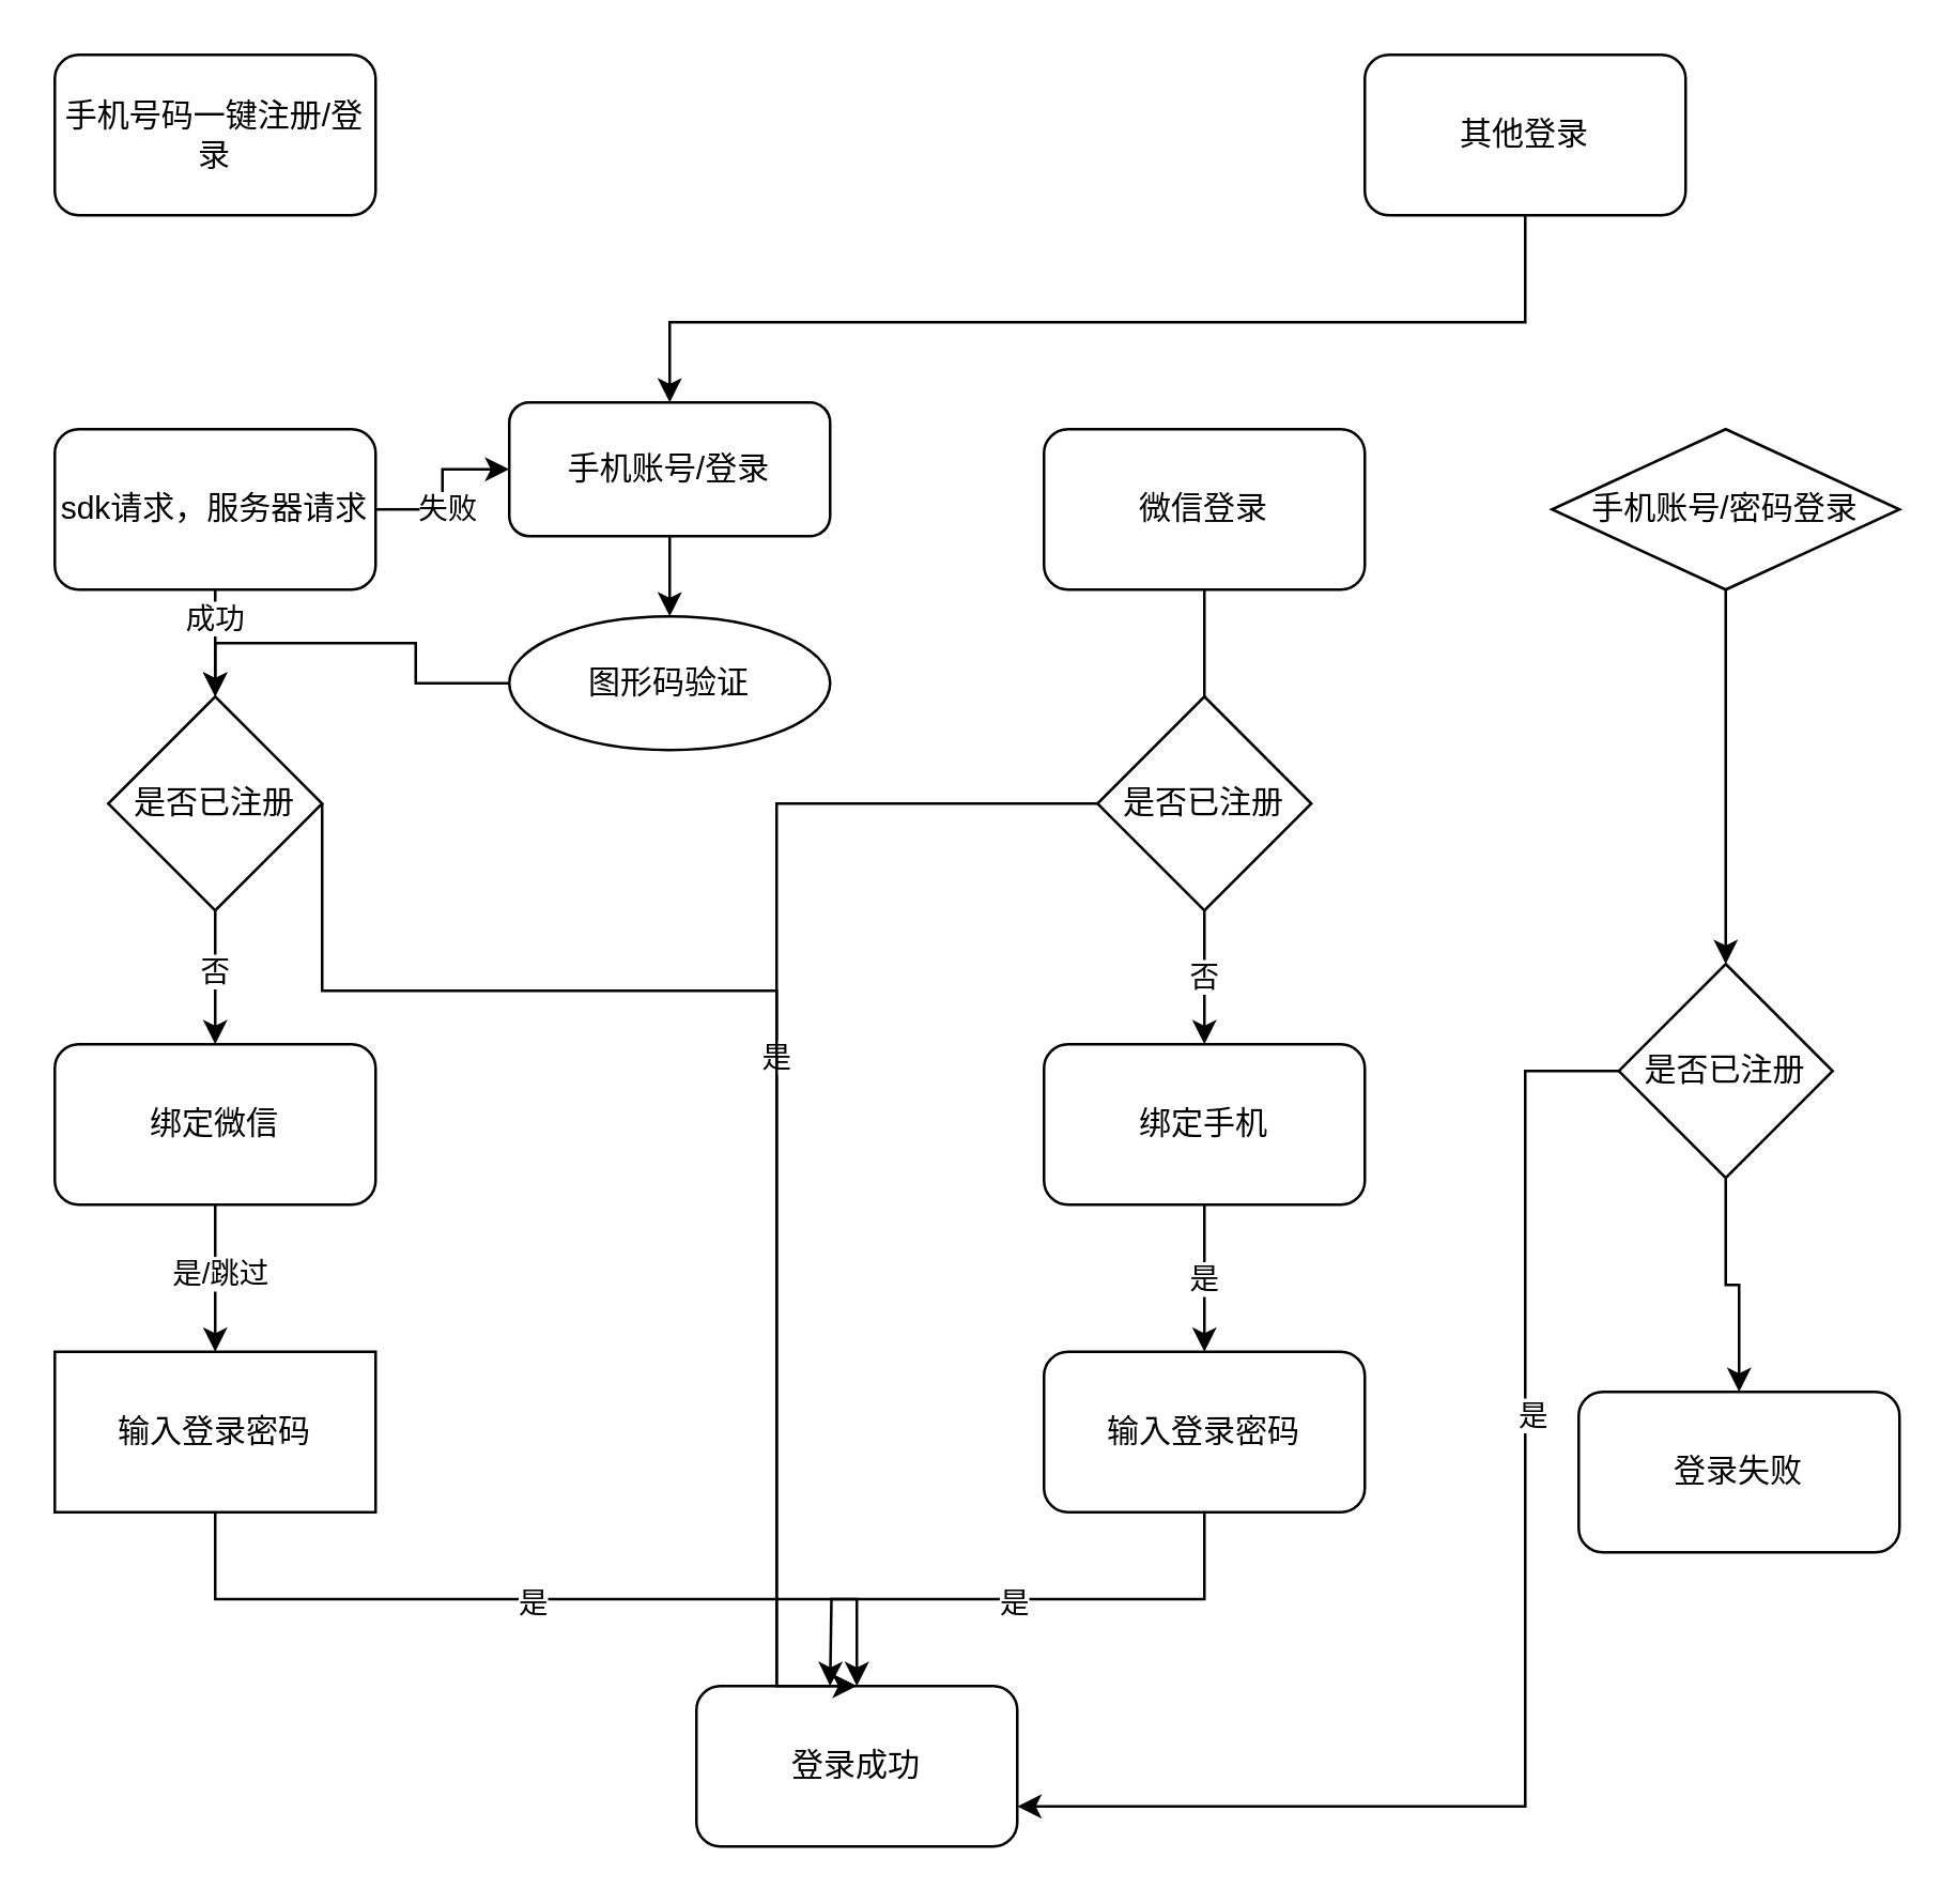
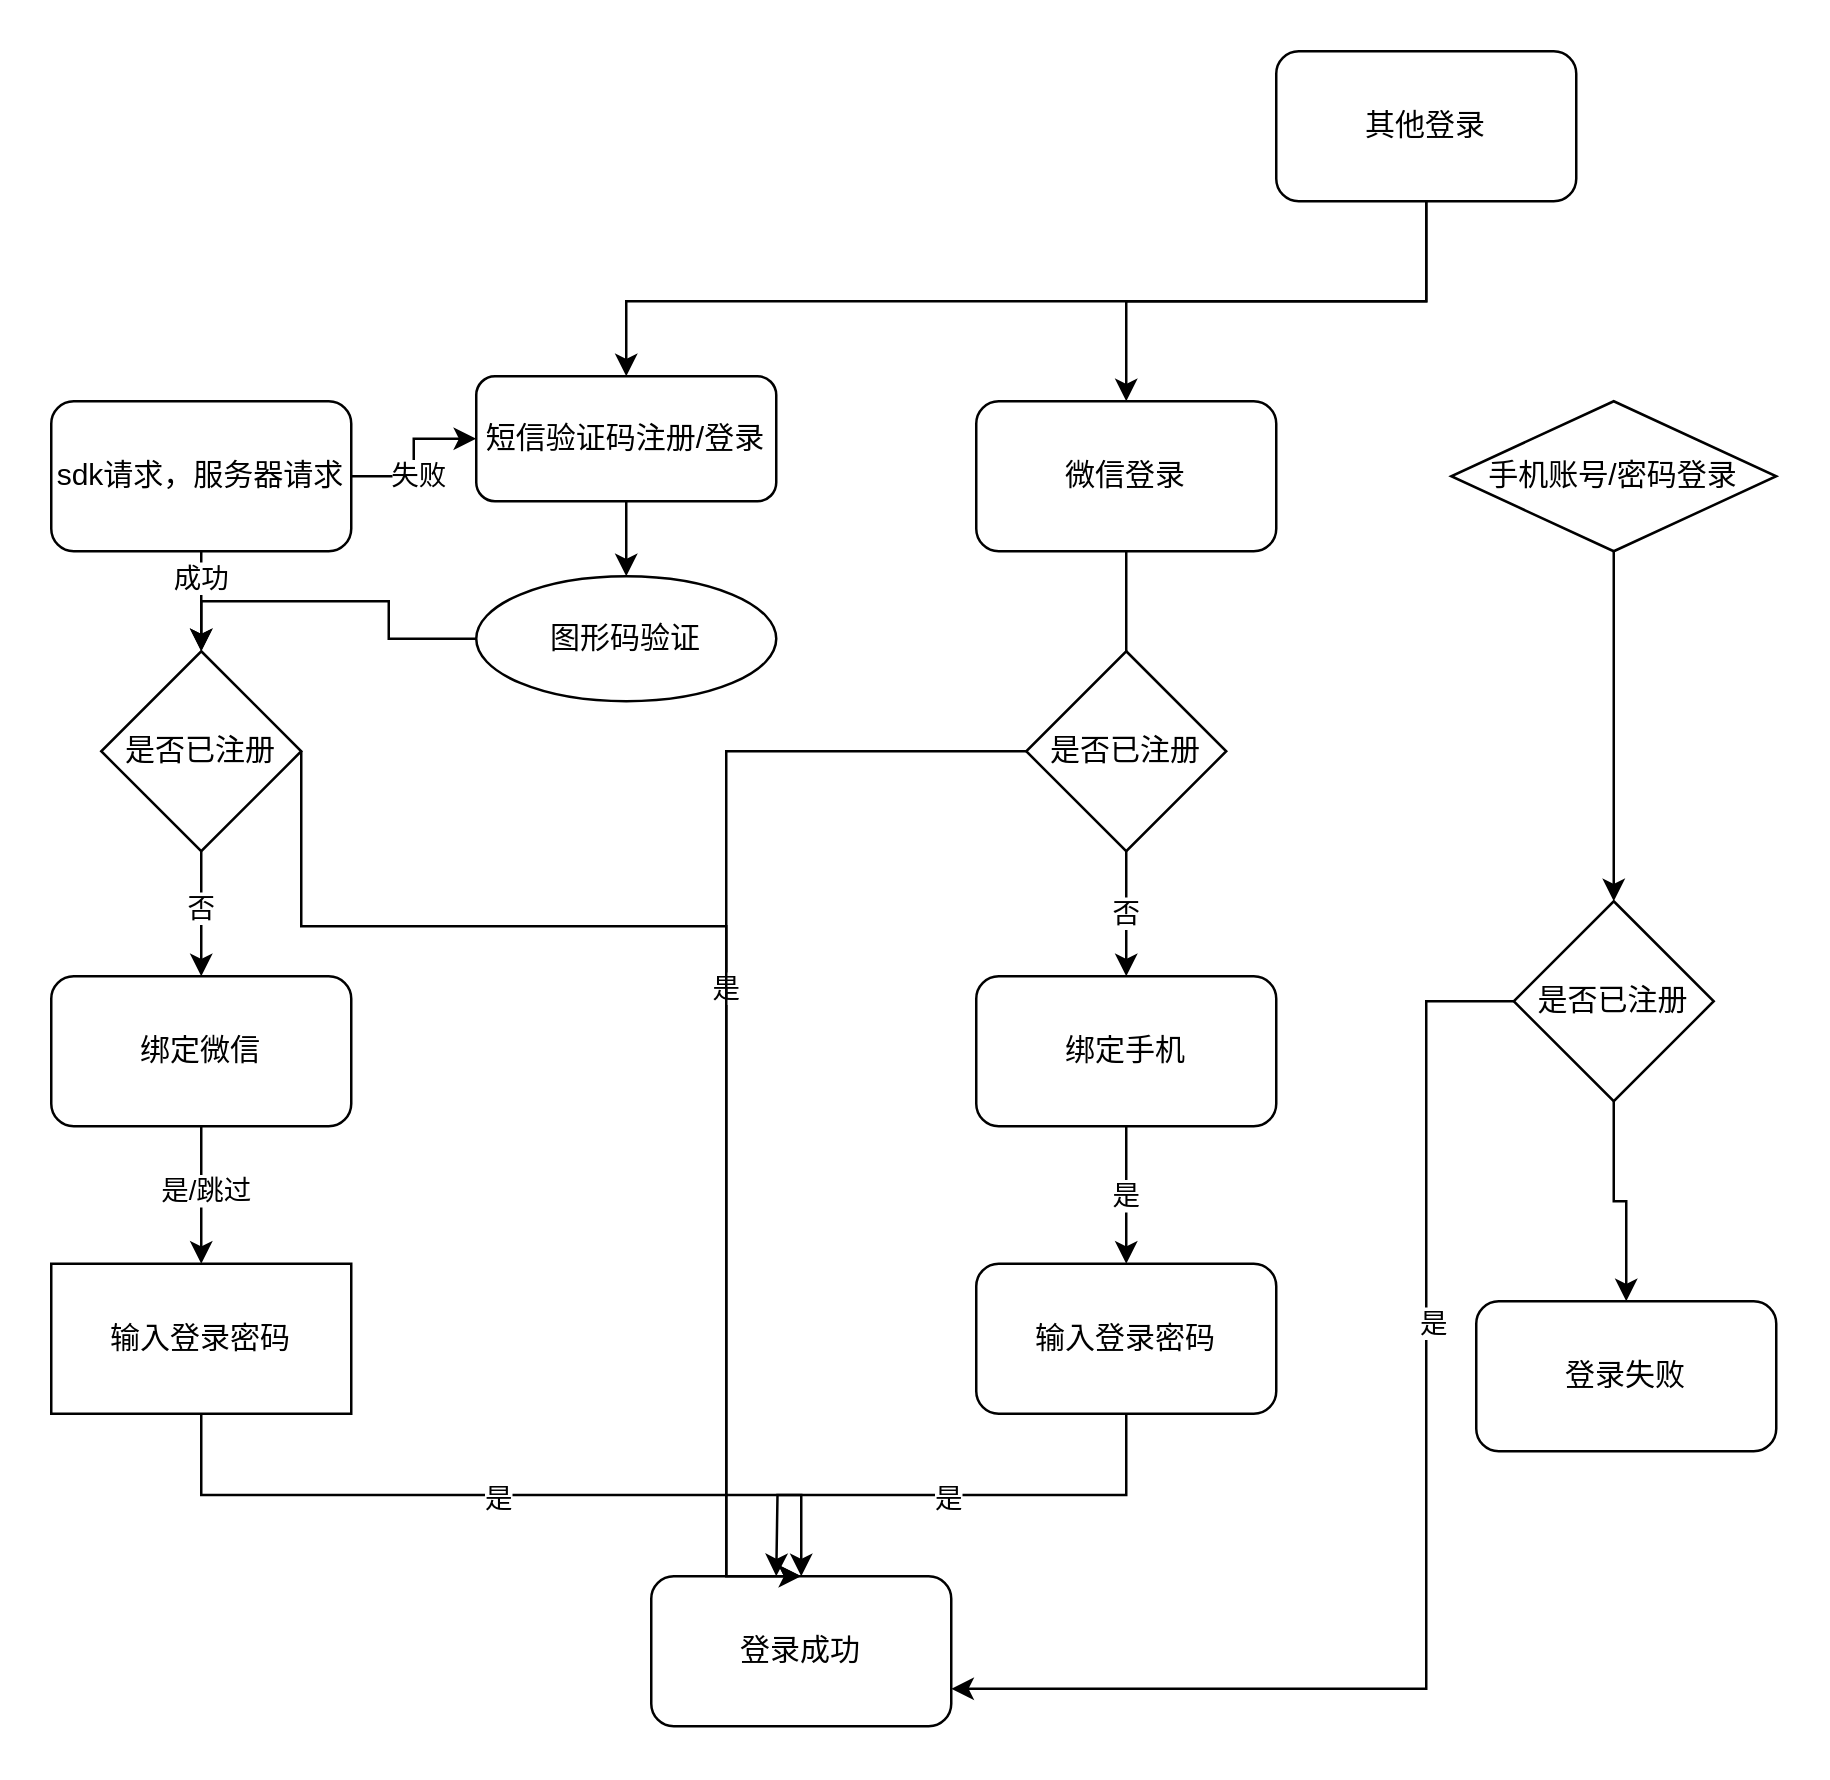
- <mxCell id="2" value="手机号码一键注册/登录" style="rounded=1;whiteSpace=wrap;html=1;" vertex="1" parent="1"><mxGeometry x="20" y="20" width="120" height="60" as="geometry" /></mxCell>
+ <mxCell id="8" style="edgeStyle=orthogonalEdgeStyle;rounded=0;orthogonalLoop=1;jettySize=auto;html=1;exitX=0.5;exitY=1;exitDx=0;exitDy=0;" edge="1" parent="1" source="10" target="12"><mxGeometry relative="1" as="geometry" /></mxCell>
- <mxCell id="40" value="手机账号/登录" style="rounded=1;whiteSpace=wrap;html=1;" vertex="1" parent="1"><mxGeometry x="190" y="150" width="120" height="50" as="geometry" /></mxCell>
+ <mxCell id="40" value="短信验证码注册/登录" style="rounded=1;whiteSpace=wrap;html=1;" vertex="1" parent="1"><mxGeometry x="190" y="150" width="120" height="50" as="geometry" /></mxCell>
